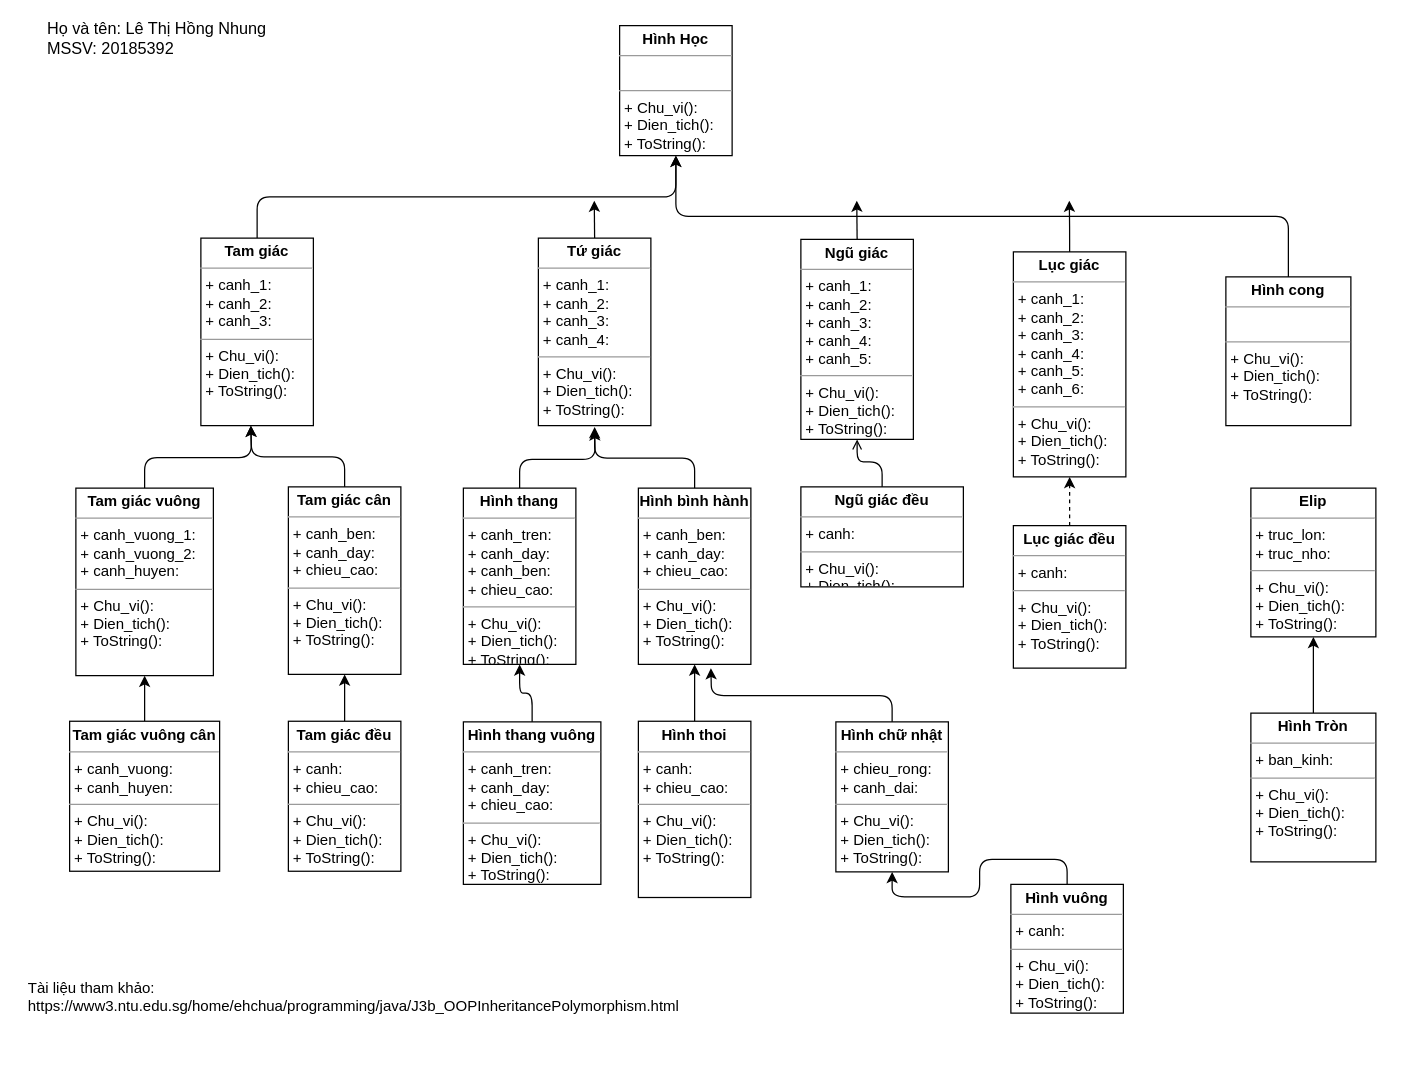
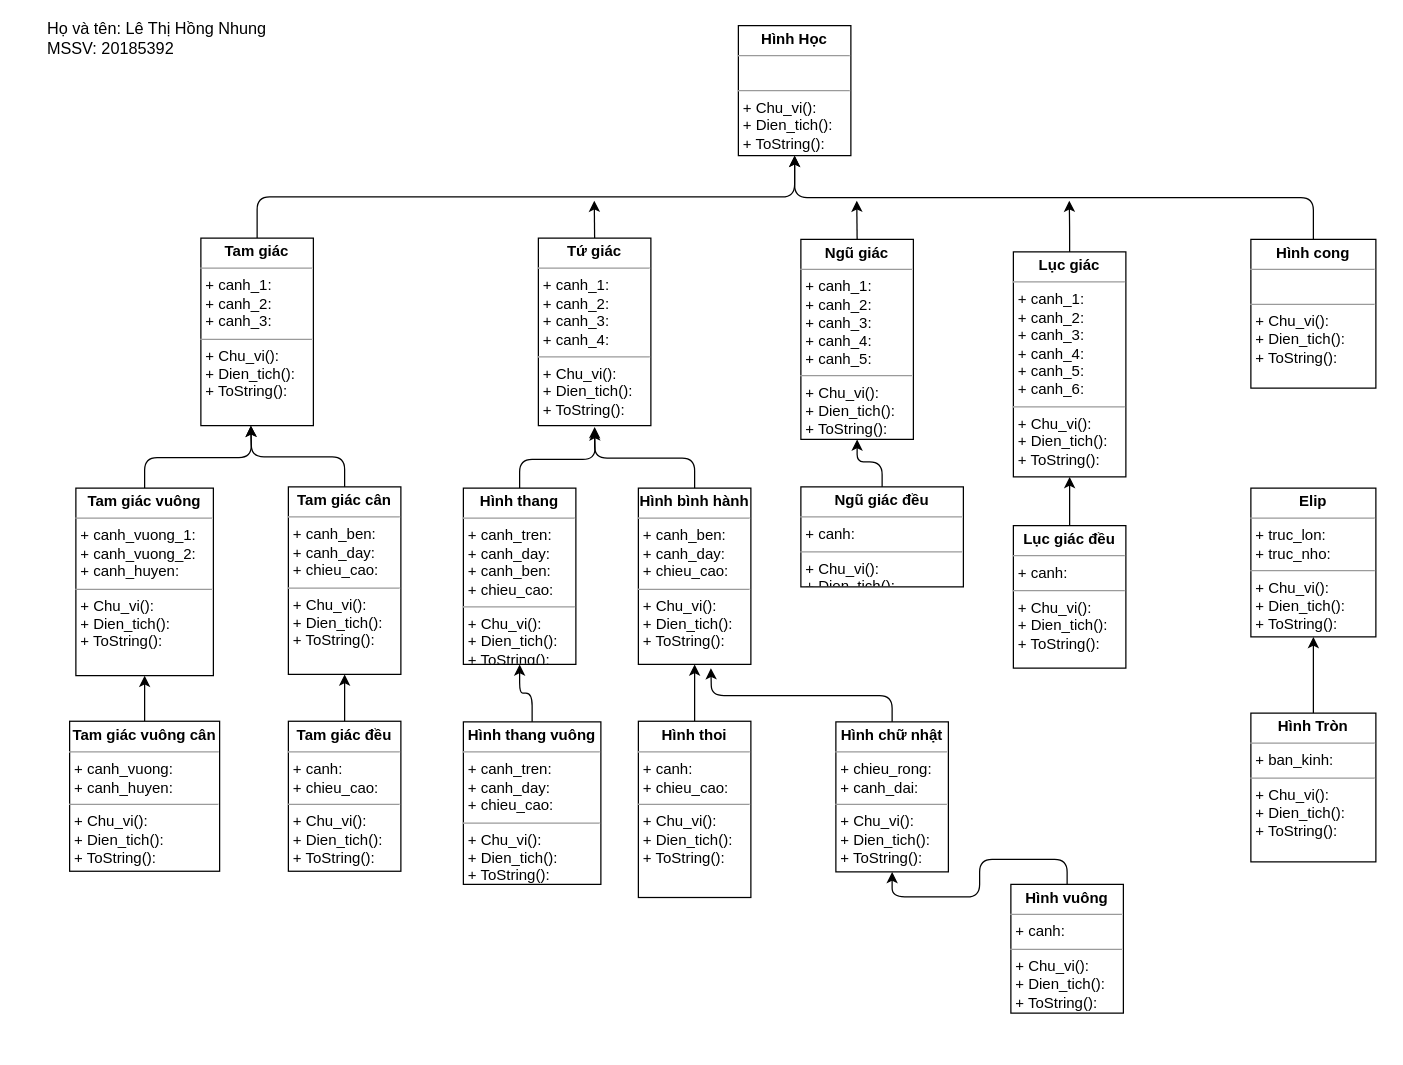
- <mxCell id="2" value="&lt;p style=&quot;margin: 0px ; margin-top: 4px ; text-align: center&quot;&gt;&lt;b&gt;Hình Học&lt;/b&gt;&lt;/p&gt;&lt;hr size=&quot;1&quot;&gt;&lt;p style=&quot;margin: 0px ; margin-left: 4px&quot;&gt;&lt;br&gt;&lt;/p&gt;&lt;hr size=&quot;1&quot;&gt;&lt;p style=&quot;margin: 0px ; margin-left: 4px&quot;&gt;+ Chu_vi():&lt;br&gt;+ Dien_tich():&lt;/p&gt;&lt;p style=&quot;margin: 0px ; margin-left: 4px&quot;&gt;+ ToString():&lt;/p&gt;" style="verticalAlign=top;align=left;overflow=fill;fontSize=12;fontFamily=Helvetica;html=1;" vertex="1" parent="1"><mxGeometry x="495" y="20" width="90" height="104" as="geometry" /></mxCell>
+ <mxCell id="2" value="&lt;p style=&quot;margin: 0px ; margin-top: 4px ; text-align: center&quot;&gt;&lt;b&gt;Hình Học&lt;/b&gt;&lt;/p&gt;&lt;hr size=&quot;1&quot;&gt;&lt;p style=&quot;margin: 0px ; margin-left: 4px&quot;&gt;&lt;br&gt;&lt;/p&gt;&lt;hr size=&quot;1&quot;&gt;&lt;p style=&quot;margin: 0px ; margin-left: 4px&quot;&gt;+ Chu_vi():&lt;br&gt;+ Dien_tich():&lt;/p&gt;&lt;p style=&quot;margin: 0px ; margin-left: 4px&quot;&gt;+ ToString():&lt;/p&gt;" style="verticalAlign=top;align=left;overflow=fill;fontSize=12;fontFamily=Helvetica;html=1;" vertex="1" parent="1"><mxGeometry x="590" y="20" width="90" height="104" as="geometry" /></mxCell>
- <mxCell id="12" value="&lt;p style=&quot;margin: 0px ; margin-top: 4px ; text-align: center&quot;&gt;&lt;b&gt;Hình cong&lt;/b&gt;&lt;/p&gt;&lt;hr size=&quot;1&quot;&gt;&lt;p style=&quot;margin: 0px ; margin-left: 4px&quot;&gt;&lt;br&gt;&lt;/p&gt;&lt;hr size=&quot;1&quot;&gt;&lt;p style=&quot;margin: 0px ; margin-left: 4px&quot;&gt;+ Chu_vi():&lt;/p&gt;&lt;p style=&quot;margin: 0px ; margin-left: 4px&quot;&gt;+ Dien_tich():&lt;/p&gt;&lt;p style=&quot;margin: 0px ; margin-left: 4px&quot;&gt;+ ToString():&lt;/p&gt;" style="verticalAlign=top;align=left;overflow=fill;fontSize=12;fontFamily=Helvetica;html=1;" vertex="1" parent="1"><mxGeometry x="980" y="221" width="100" height="119" as="geometry" /></mxCell>
+ <mxCell id="12" value="&lt;p style=&quot;margin: 0px ; margin-top: 4px ; text-align: center&quot;&gt;&lt;b&gt;Hình cong&lt;/b&gt;&lt;/p&gt;&lt;hr size=&quot;1&quot;&gt;&lt;p style=&quot;margin: 0px ; margin-left: 4px&quot;&gt;&lt;br&gt;&lt;/p&gt;&lt;hr size=&quot;1&quot;&gt;&lt;p style=&quot;margin: 0px ; margin-left: 4px&quot;&gt;+ Chu_vi():&lt;/p&gt;&lt;p style=&quot;margin: 0px ; margin-left: 4px&quot;&gt;+ Dien_tich():&lt;/p&gt;&lt;p style=&quot;margin: 0px ; margin-left: 4px&quot;&gt;+ ToString():&lt;/p&gt;" style="verticalAlign=top;align=left;overflow=fill;fontSize=12;fontFamily=Helvetica;html=1;" vertex="1" parent="1"><mxGeometry x="1000" y="191" width="100" height="119" as="geometry" /></mxCell>
- <mxCell id="23" style="edgeStyle=orthogonalEdgeStyle;orthogonalLoop=1;jettySize=auto;html=1;exitX=0.5;exitY=0;exitDx=0;exitDy=0;entryX=0.5;entryY=1;entryDx=0;entryDy=0;endArrow=open;" edge="1" parent="1" source="24" target="8"><mxGeometry relative="1" as="geometry" /></mxCell>
+ <mxCell id="23" style="edgeStyle=orthogonalEdgeStyle;orthogonalLoop=1;jettySize=auto;html=1;exitX=0.5;exitY=0;exitDx=0;exitDy=0;entryX=0.5;entryY=1;entryDx=0;entryDy=0;" edge="1" parent="1" source="24" target="8"><mxGeometry relative="1" as="geometry" /></mxCell>
- <mxCell id="9" style="edgeStyle=orthogonalEdgeStyle;orthogonalLoop=1;jettySize=auto;html=1;exitX=0.5;exitY=0;exitDx=0;exitDy=0;entryX=0.5;entryY=1;entryDx=0;entryDy=0;dashed=1;" edge="1" parent="1" source="10" target="26"><mxGeometry relative="1" as="geometry" /></mxCell>
+ <mxCell id="9" style="edgeStyle=orthogonalEdgeStyle;orthogonalLoop=1;jettySize=auto;html=1;exitX=0.5;exitY=0;exitDx=0;exitDy=0;entryX=0.5;entryY=1;entryDx=0;entryDy=0;" edge="1" parent="1" source="10" target="26"><mxGeometry relative="1" as="geometry" /></mxCell>
- <mxCell id="41" value="Tài liệu tham khảo: &lt;br&gt;https://www3.ntu.edu.sg/home/ehchua/programming/java/J3b_OOPInheritancePolymorphism.html" style="text;html=1;strokeColor=none;fillColor=none;align=left;verticalAlign=middle;whiteSpace=wrap;rounded=0;" vertex="1" parent="1"><mxGeometry x="20" y="764" width="680" height="66" as="geometry" /></mxCell>
